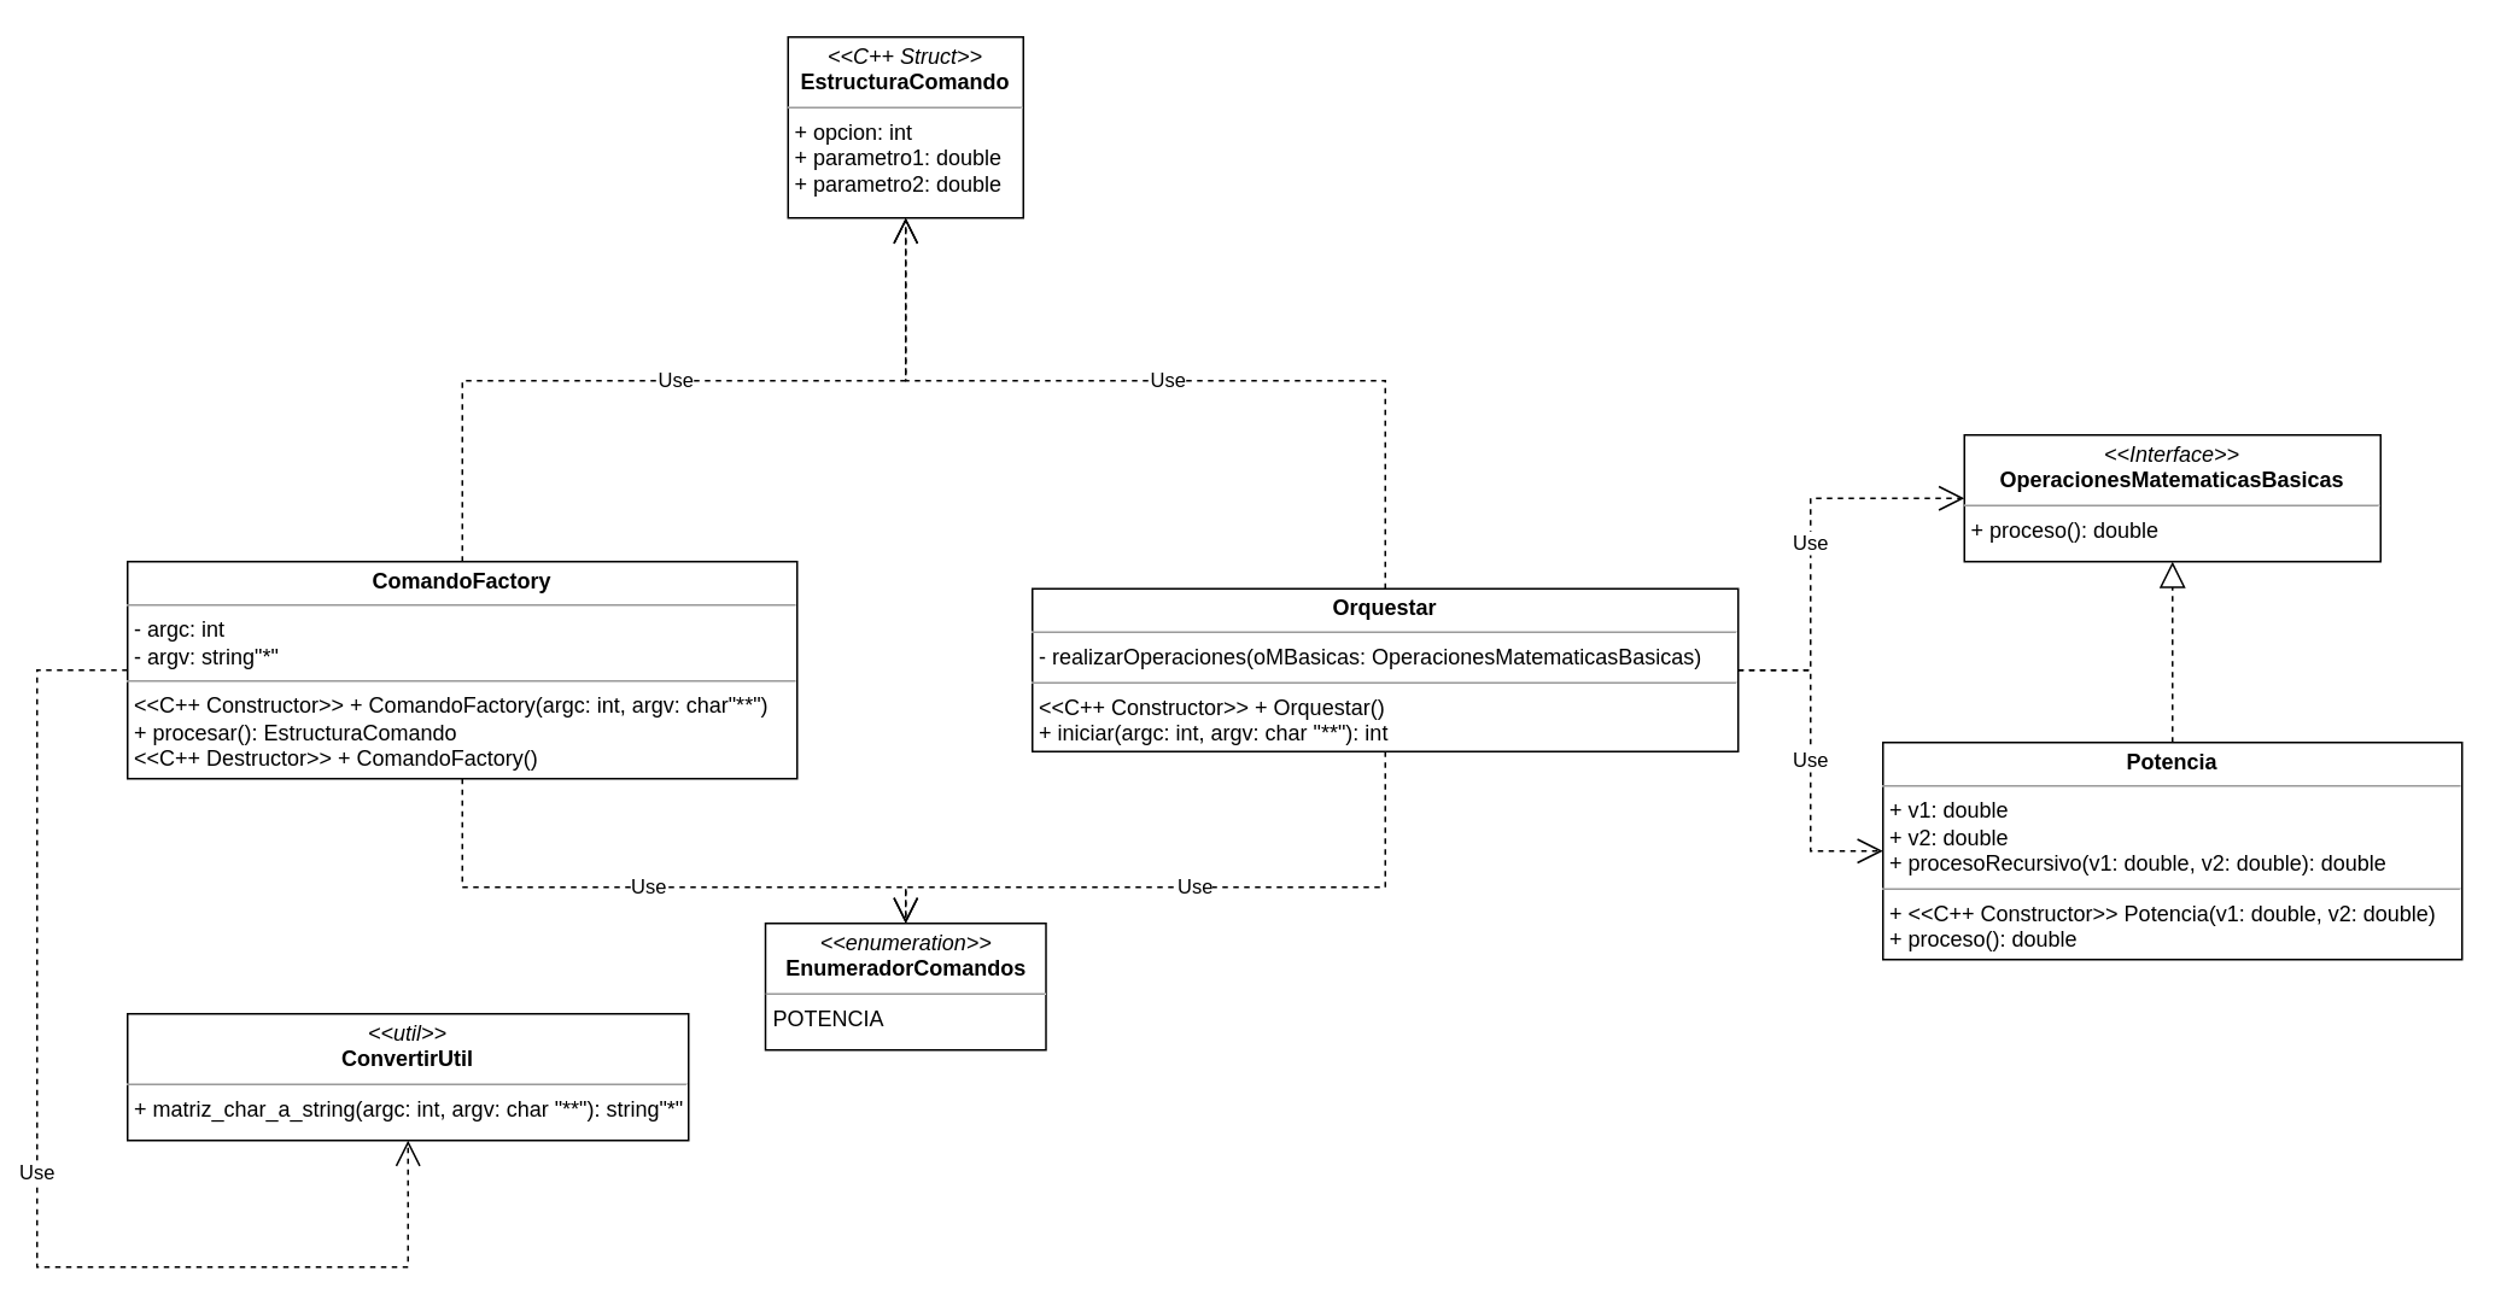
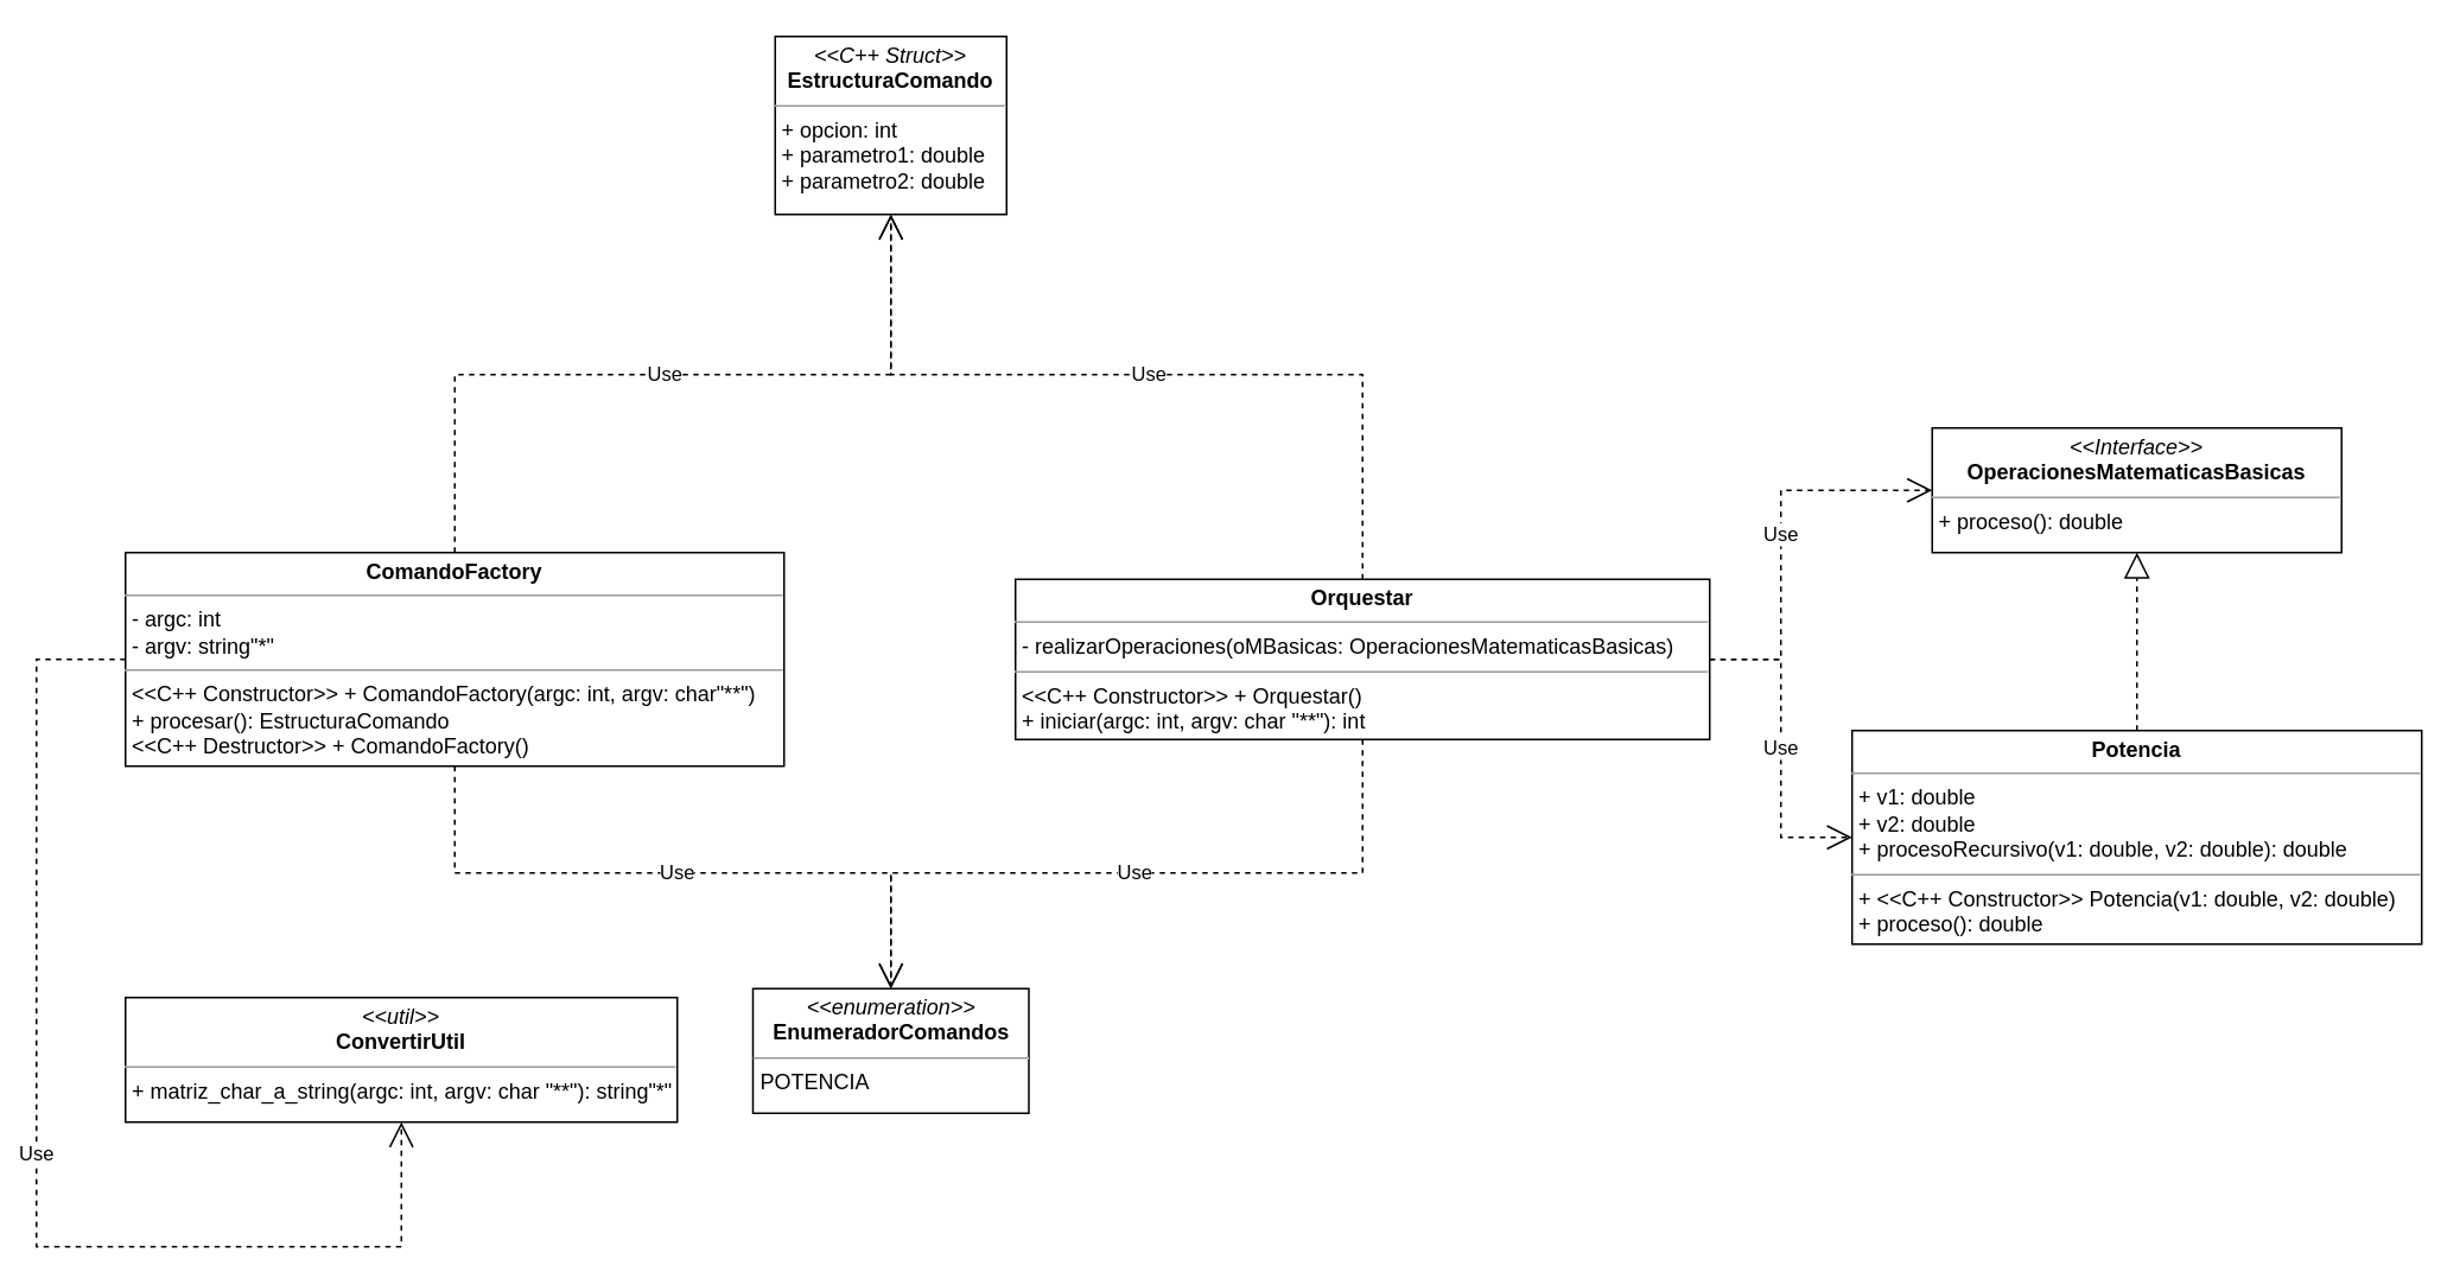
- <mxCell id="5" value="&lt;p style=&quot;margin:0px;margin-top:4px;text-align:center;&quot;&gt;&lt;i&gt;&amp;lt;&amp;lt;enumeration&amp;gt;&amp;gt;&lt;/i&gt;&lt;br&gt;&lt;b&gt;EnumeradorComandos&lt;/b&gt;&lt;/p&gt;&lt;hr size=&quot;1&quot;&gt;&lt;p style=&quot;margin:0px;margin-left:4px;&quot;&gt;POTENCIA&lt;/p&gt;" style="verticalAlign=top;align=left;overflow=fill;fontSize=12;fontFamily=Helvetica;html=1;whiteSpace=wrap;" parent="1" vertex="1"><mxGeometry x="422.5" y="510" width="155" height="70" as="geometry" /></mxCell>
+ <mxCell id="5" value="&lt;p style=&quot;margin:0px;margin-top:4px;text-align:center;&quot;&gt;&lt;i&gt;&amp;lt;&amp;lt;enumeration&amp;gt;&amp;gt;&lt;/i&gt;&lt;br&gt;&lt;b&gt;EnumeradorComandos&lt;/b&gt;&lt;/p&gt;&lt;hr size=&quot;1&quot;&gt;&lt;p style=&quot;margin:0px;margin-left:4px;&quot;&gt;POTENCIA&lt;/p&gt;" style="verticalAlign=top;align=left;overflow=fill;fontSize=12;fontFamily=Helvetica;html=1;whiteSpace=wrap;" parent="1" vertex="1"><mxGeometry x="422.5" y="555" width="155" height="70" as="geometry" /></mxCell>
